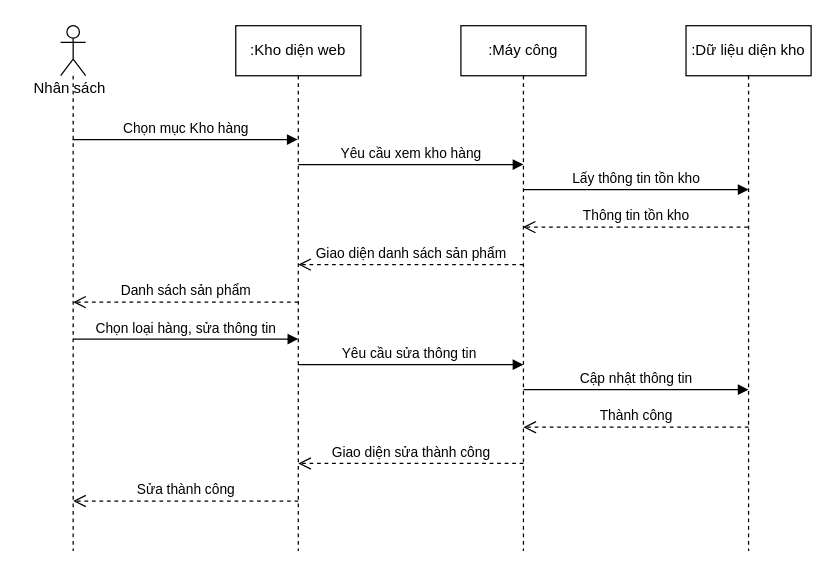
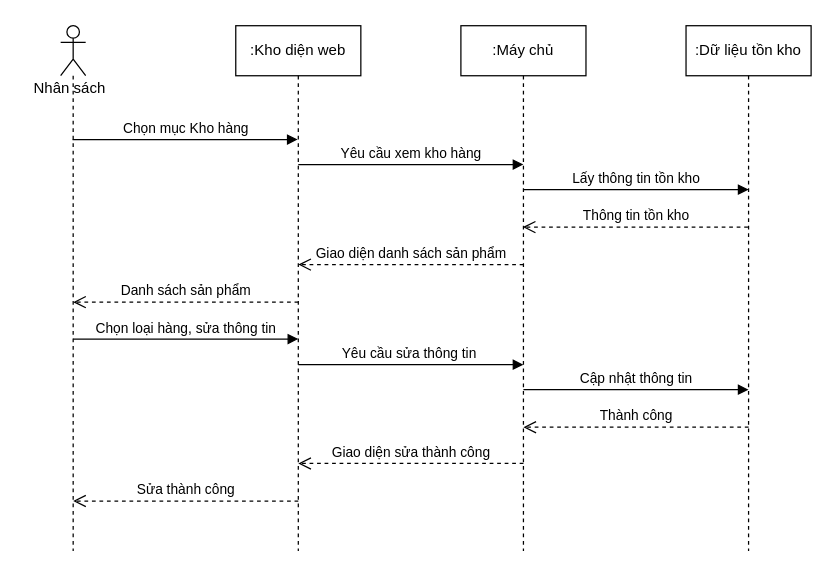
- <mxCell id="9" value=":Máy công" style="shape=umlLifeline;perimeter=lifelinePerimeter;whiteSpace=wrap;html=1;container=1;collapsible=0;recursiveResize=0;outlineConnect=0;" vertex="1" parent="1"><mxGeometry x="368" y="20" width="100" height="420" as="geometry" /></mxCell>
+ <mxCell id="9" value=":Máy chủ" style="shape=umlLifeline;perimeter=lifelinePerimeter;whiteSpace=wrap;html=1;container=1;collapsible=0;recursiveResize=0;outlineConnect=0;" vertex="1" parent="1"><mxGeometry x="368" y="20" width="100" height="420" as="geometry" /></mxCell>
- <mxCell id="12" value=":Dữ liệu diện kho" style="shape=umlLifeline;perimeter=lifelinePerimeter;whiteSpace=wrap;html=1;container=1;collapsible=0;recursiveResize=0;outlineConnect=0;" vertex="1" parent="1"><mxGeometry x="548" y="20" width="100" height="420" as="geometry" /></mxCell>
+ <mxCell id="12" value=":Dữ liệu tồn kho" style="shape=umlLifeline;perimeter=lifelinePerimeter;whiteSpace=wrap;html=1;container=1;collapsible=0;recursiveResize=0;outlineConnect=0;" vertex="1" parent="1"><mxGeometry x="548" y="20" width="100" height="420" as="geometry" /></mxCell>
